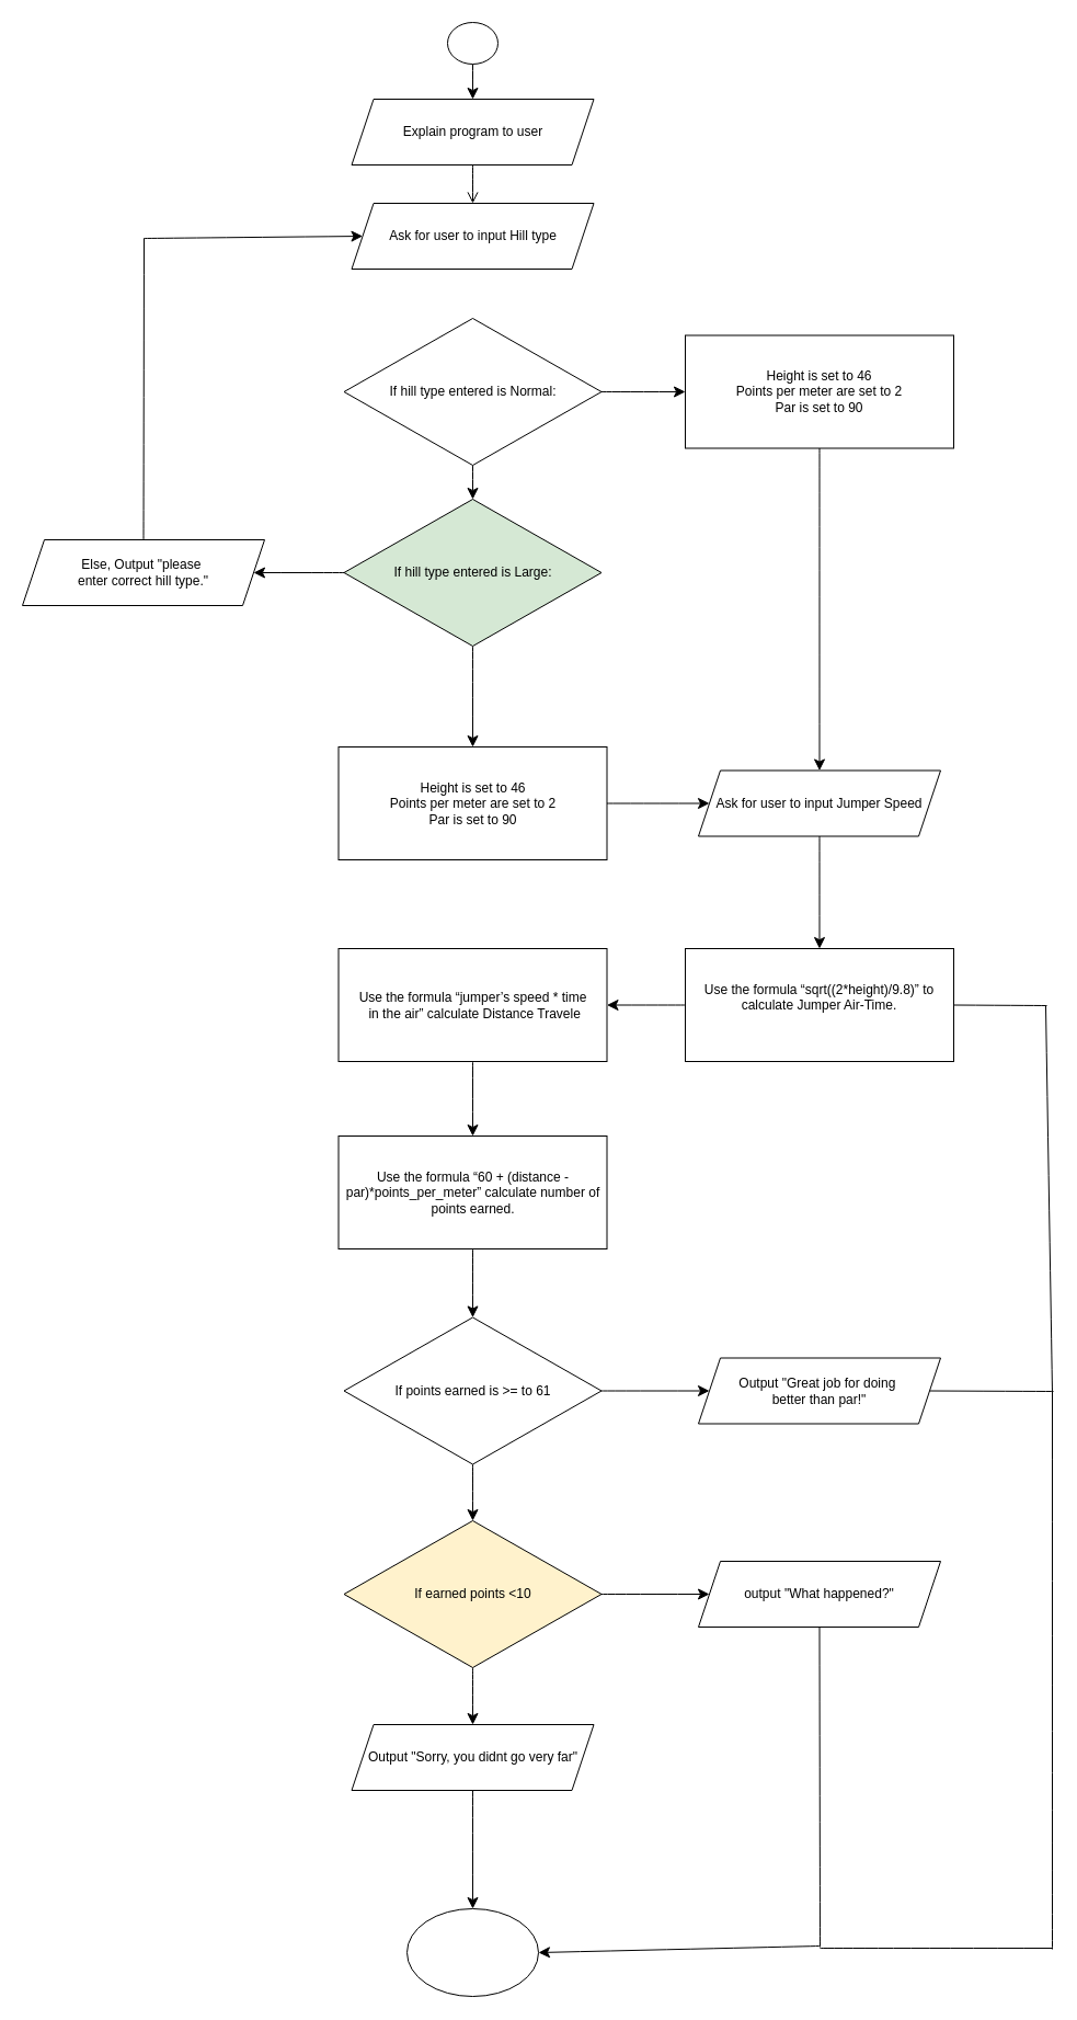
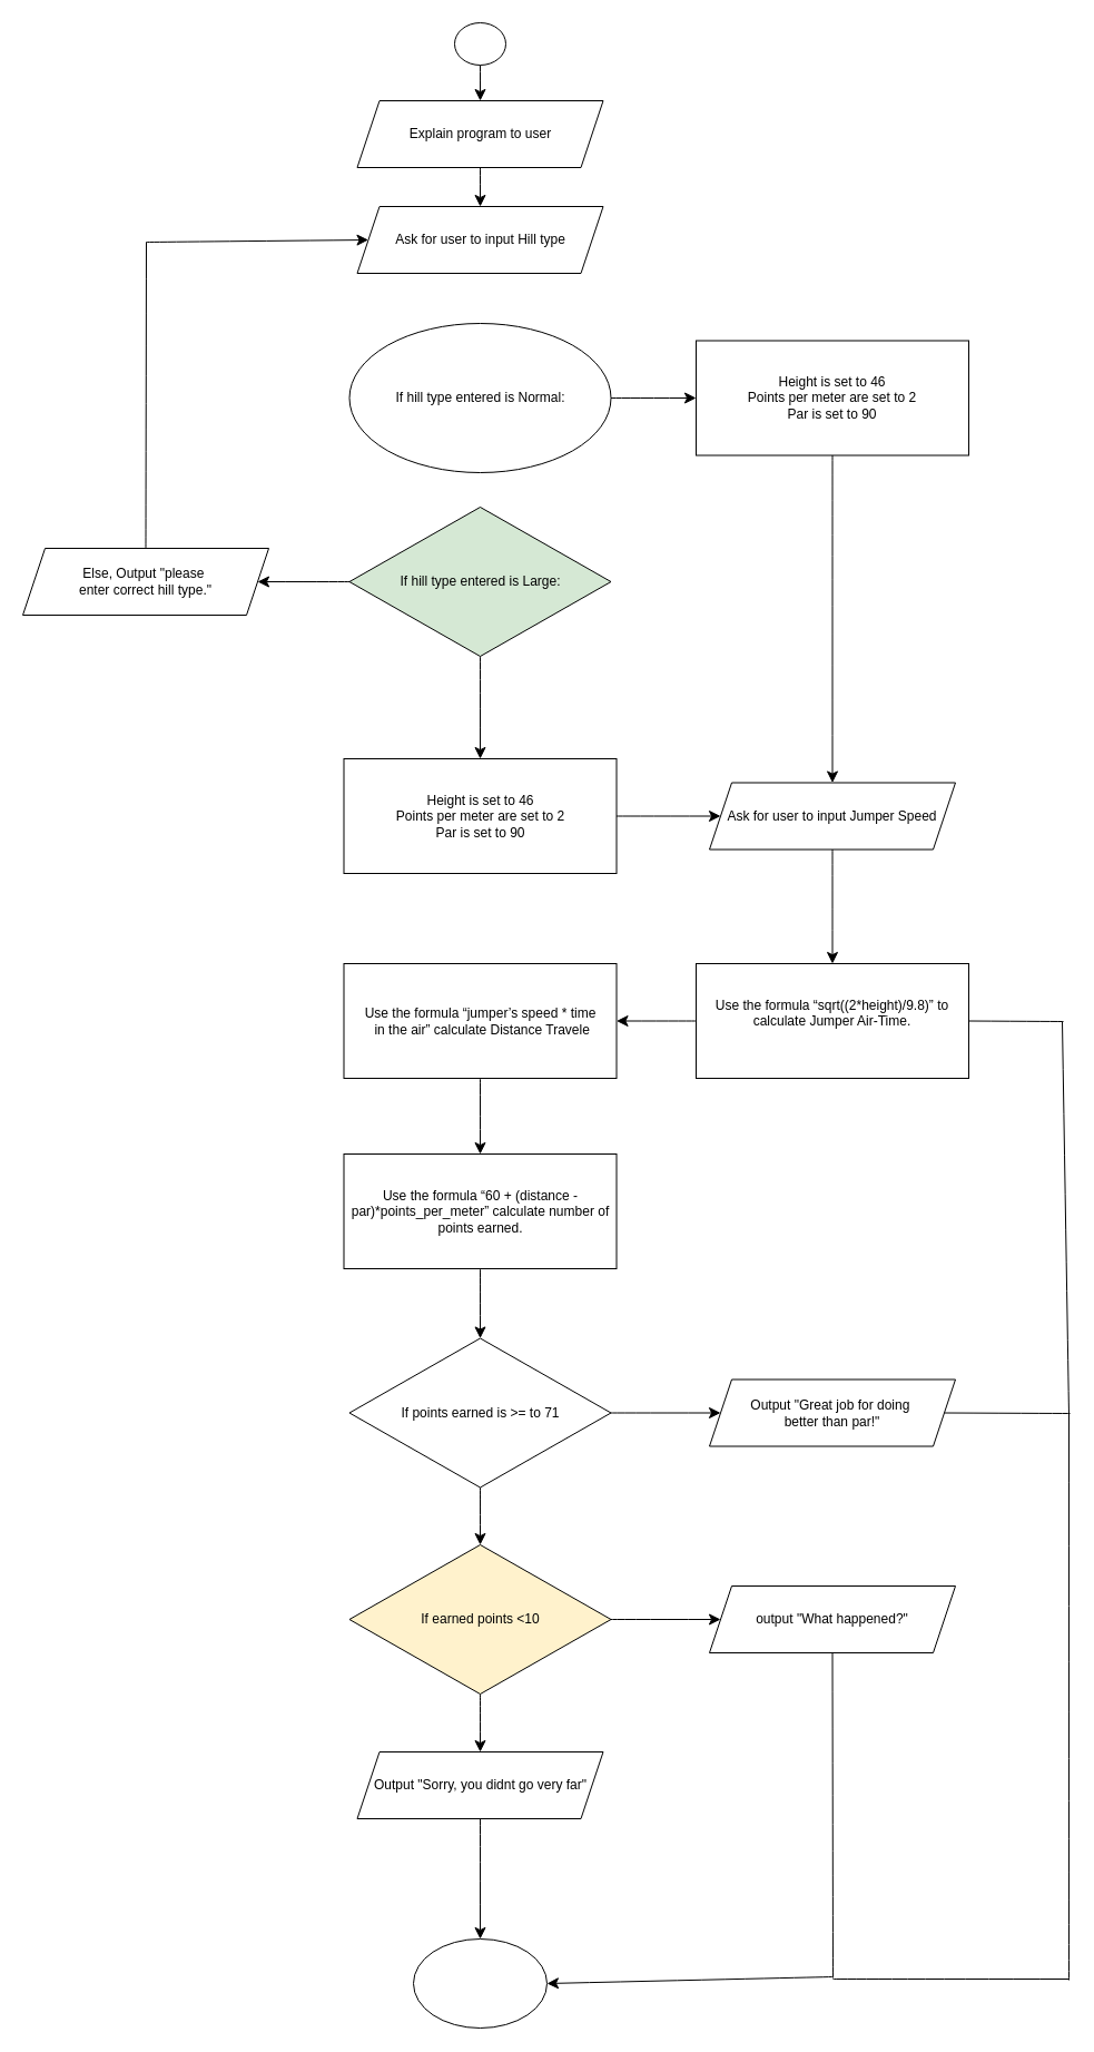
- <mxCell id="4" value="" style="edgeStyle=none;curved=1;rounded=0;orthogonalLoop=1;jettySize=auto;html=1;fontSize=12;startSize=8;endSize=8;endArrow=open;" edge="1" parent="1" source="5" target="6"><mxGeometry relative="1" as="geometry" /></mxCell>
+ <mxCell id="4" value="" style="edgeStyle=none;curved=1;rounded=0;orthogonalLoop=1;jettySize=auto;html=1;fontSize=12;startSize=8;endSize=8;" edge="1" parent="1" source="5" target="6"><mxGeometry relative="1" as="geometry" /></mxCell>
- <mxCell id="9" value="If hill type entered is Normal:" style="rhombus;whiteSpace=wrap;html=1;" vertex="1" parent="1"><mxGeometry x="313.5" y="290" width="235" height="134" as="geometry" /></mxCell>
+ <mxCell id="9" value="If hill type entered is Normal:" style="ellipse;whiteSpace=wrap;html=1;" vertex="1" parent="1"><mxGeometry x="313.5" y="290" width="235" height="134" as="geometry" /></mxCell>
- <mxCell id="7" value="" style="edgeStyle=none;curved=1;rounded=0;orthogonalLoop=1;jettySize=auto;html=1;fontSize=12;startSize=8;endSize=8;" edge="1" parent="1" source="9" target="12"><mxGeometry relative="1" as="geometry" /></mxCell>
- <mxCell id="27" value="If points earned is &amp;gt;= to 61" style="rhombus;whiteSpace=wrap;html=1;" vertex="1" parent="1"><mxGeometry x="313.5" y="1201.5" width="235" height="134" as="geometry" /></mxCell>
+ <mxCell id="27" value="If points earned is &amp;gt;= to 71" style="rhombus;whiteSpace=wrap;html=1;" vertex="1" parent="1"><mxGeometry x="313.5" y="1201.5" width="235" height="134" as="geometry" /></mxCell>
